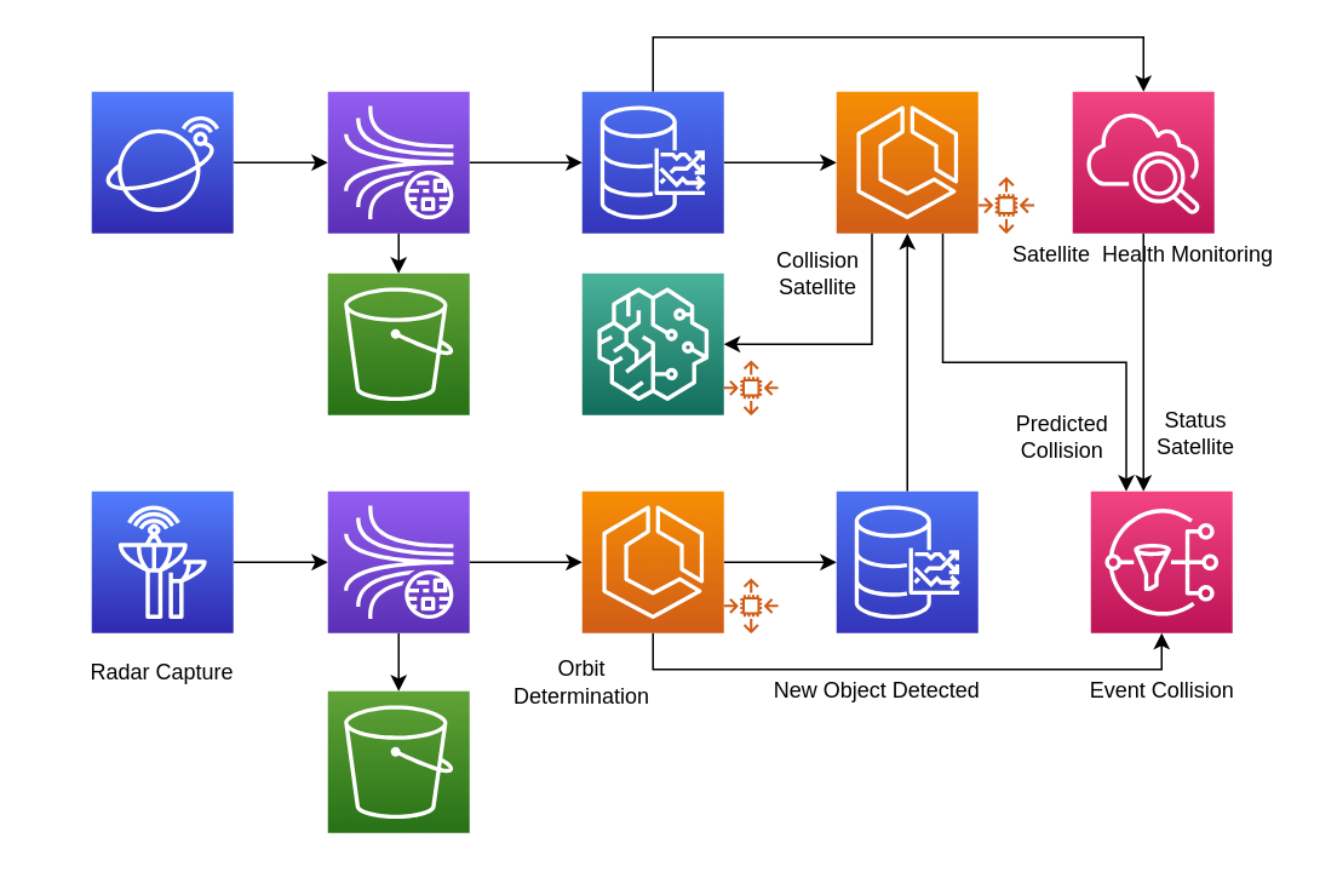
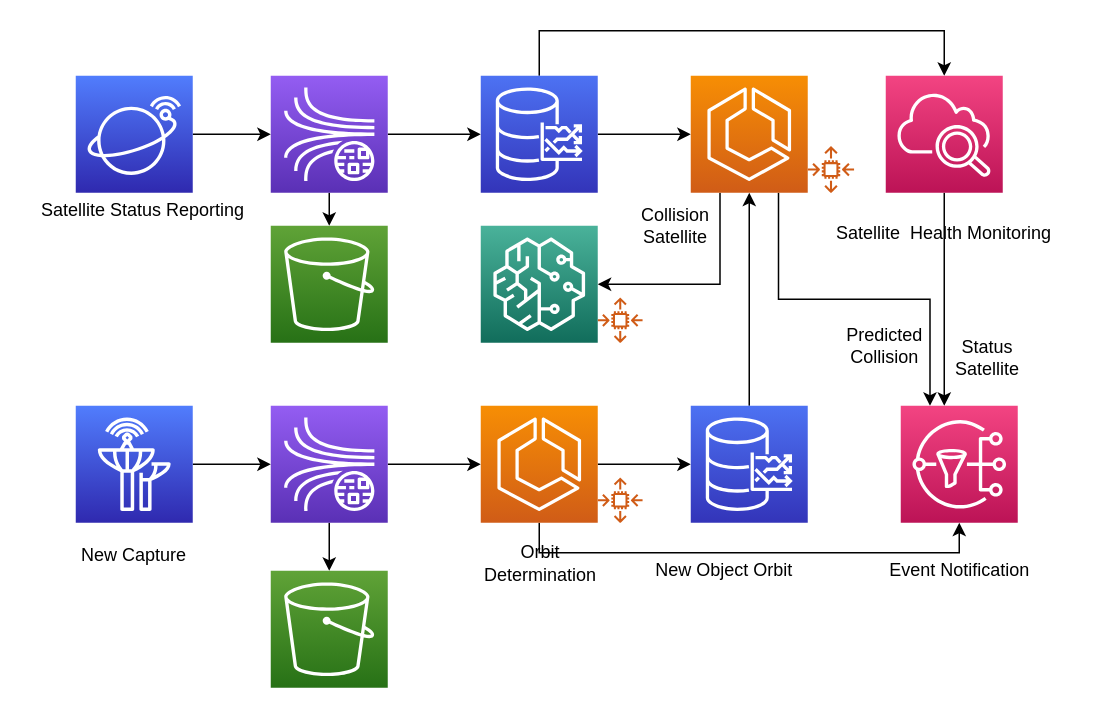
+ <mxCell id="31" value="Satellite Status Reporting" style="text;html=1;strokeColor=none;fillColor=none;align=center;verticalAlign=middle;whiteSpace=wrap;rounded=0;" vertex="1" parent="1"><mxGeometry x="20" y="130" width="150" height="20" as="geometry" /></mxCell>
- <mxCell id="33" value="Satellite&amp;nbsp; Health Monitoring" style="text;html=1;strokeColor=none;fillColor=none;align=center;verticalAlign=middle;whiteSpace=wrap;rounded=0;" vertex="1" parent="1"><mxGeometry x="544" y="130" width="170" height="20" as="geometry" /></mxCell>
+ <mxCell id="33" value="Satellite&amp;nbsp; Health Monitoring" style="text;html=1;strokeColor=none;fillColor=none;align=center;verticalAlign=middle;whiteSpace=wrap;rounded=0;" vertex="1" parent="1"><mxGeometry x="544" y="145" width="170" height="20" as="geometry" /></mxCell>
- <mxCell id="38" value="Predicted Collision" style="text;html=1;strokeColor=none;fillColor=none;align=center;verticalAlign=middle;whiteSpace=wrap;rounded=0;" vertex="1" parent="1"><mxGeometry x="550" y="230" width="68.5" height="20" as="geometry" /></mxCell>
+ <mxCell id="38" value="Predicted Collision" style="text;html=1;strokeColor=none;fillColor=none;align=center;verticalAlign=middle;whiteSpace=wrap;rounded=0;" vertex="1" parent="1"><mxGeometry x="555" y="220" width="68.5" height="20" as="geometry" /></mxCell>
- <mxCell id="32" value="Radar Capture" style="text;html=1;strokeColor=none;fillColor=none;align=center;verticalAlign=middle;whiteSpace=wrap;rounded=0;" vertex="1" parent="1"><mxGeometry x="44" y="360" width="90" height="20" as="geometry" /></mxCell>
+ <mxCell id="32" value="New Capture" style="text;html=1;strokeColor=none;fillColor=none;align=center;verticalAlign=middle;whiteSpace=wrap;rounded=0;" vertex="1" parent="1"><mxGeometry x="44" y="360" width="90" height="20" as="geometry" /></mxCell>
- <mxCell id="29" value="Orbit Determination" style="text;html=1;strokeColor=none;fillColor=none;align=center;verticalAlign=middle;whiteSpace=wrap;rounded=0;" vertex="1" parent="1"><mxGeometry x="290" y="360" width="60" height="30" as="geometry" /></mxCell>
+ <mxCell id="29" value="Orbit Determination" style="text;html=1;strokeColor=none;fillColor=none;align=center;verticalAlign=middle;whiteSpace=wrap;rounded=0;" vertex="1" parent="1"><mxGeometry x="330" y="360" width="60" height="30" as="geometry" /></mxCell>
- <mxCell id="40" value="New Object Detected" style="text;html=1;strokeColor=none;fillColor=none;align=center;verticalAlign=middle;whiteSpace=wrap;rounded=0;" vertex="1" parent="1"><mxGeometry x="415" y="370" width="135" height="20" as="geometry" /></mxCell>
+ <mxCell id="40" value="New Object Orbit" style="text;html=1;strokeColor=none;fillColor=none;align=center;verticalAlign=middle;whiteSpace=wrap;rounded=0;" vertex="1" parent="1"><mxGeometry x="415" y="370" width="135" height="20" as="geometry" /></mxCell>
- <mxCell id="34" value="Event Collision" style="text;html=1;strokeColor=none;fillColor=none;align=center;verticalAlign=middle;whiteSpace=wrap;rounded=0;" vertex="1" parent="1"><mxGeometry x="578.5" y="370" width="121" height="20" as="geometry" /></mxCell>
+ <mxCell id="34" value="Event Notification" style="text;html=1;strokeColor=none;fillColor=none;align=center;verticalAlign=middle;whiteSpace=wrap;rounded=0;" vertex="1" parent="1"><mxGeometry x="578.5" y="370" width="121" height="20" as="geometry" /></mxCell>
